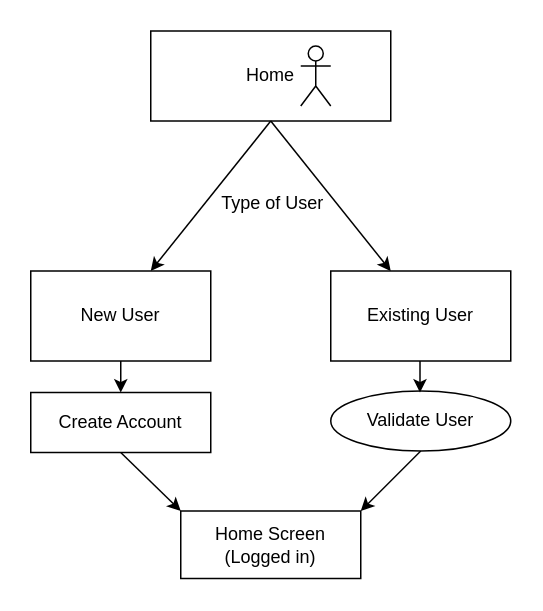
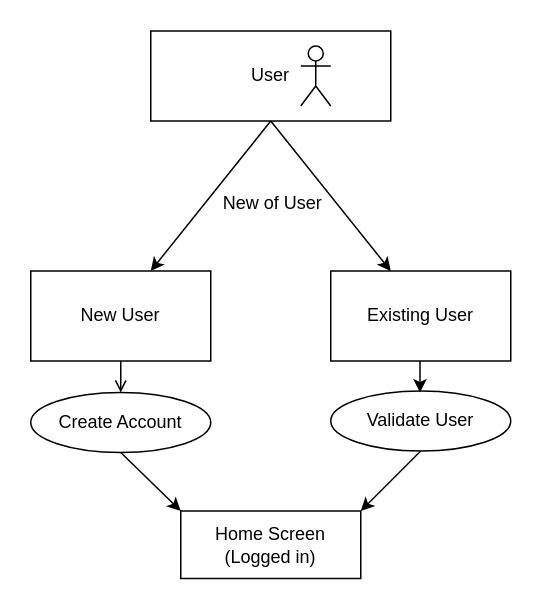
- <mxCell id="2" value="Home" style="rounded=0;whiteSpace=wrap;html=1;" vertex="1" parent="1"><mxGeometry x="100" y="20" width="160" height="60" as="geometry" /></mxCell>
+ <mxCell id="2" value="User" style="rounded=0;whiteSpace=wrap;html=1;" vertex="1" parent="1"><mxGeometry x="100" y="20" width="160" height="60" as="geometry" /></mxCell>
- <mxCell id="10" value="Type of User" style="text;html=1;align=center;verticalAlign=middle;resizable=0;points=[];autosize=1;strokeColor=none;fillColor=none;" vertex="1" parent="1"><mxGeometry x="136" y="120" width="90" height="30" as="geometry" /></mxCell>
+ <mxCell id="10" value="New of User" style="text;html=1;align=center;verticalAlign=middle;resizable=0;points=[];autosize=1;strokeColor=none;fillColor=none;" vertex="1" parent="1"><mxGeometry x="136" y="120" width="90" height="30" as="geometry" /></mxCell>
- <mxCell id="11" value="" style="endArrow=classic;html=1;rounded=0;entryX=0.5;entryY=0;entryDx=0;entryDy=0;exitX=0.5;exitY=1;exitDx=0;exitDy=0;" edge="1" parent="1" source="5" target="7"><mxGeometry width="50" height="50" relative="1" as="geometry"><mxPoint x="110" y="230" as="sourcePoint" /><mxPoint x="160" y="180" as="targetPoint" /></mxGeometry></mxCell>
+ <mxCell id="11" value="" style="endArrow=open;html=1;rounded=0;entryX=0.5;entryY=0;entryDx=0;entryDy=0;exitX=0.5;exitY=1;exitDx=0;exitDy=0;" edge="1" parent="1" source="5" target="7"><mxGeometry width="50" height="50" relative="1" as="geometry"><mxPoint x="110" y="230" as="sourcePoint" /><mxPoint x="160" y="180" as="targetPoint" /></mxGeometry></mxCell>
- <mxCell id="7" value="Create Account" style="whiteSpace=wrap;html=1;rounded=0;" vertex="1" parent="1"><mxGeometry x="20" y="261" width="120" height="40" as="geometry" /></mxCell>
+ <mxCell id="7" value="Create Account" style="ellipse;whiteSpace=wrap;html=1;" vertex="1" parent="1"><mxGeometry x="20" y="261" width="120" height="40" as="geometry" /></mxCell>
